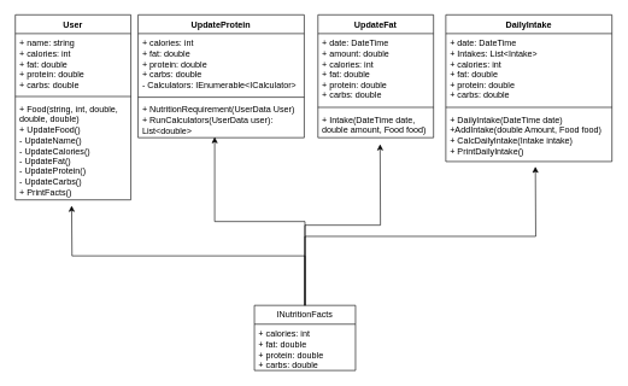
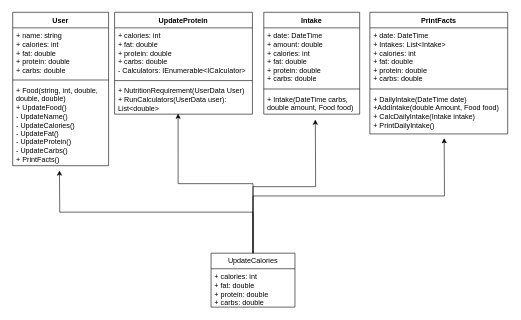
- <mxCell id="16" value="UpdateFat" style="swimlane;fontStyle=1;align=center;verticalAlign=top;childLayout=stackLayout;horizontal=1;startSize=26;horizontalStack=0;resizeParent=1;resizeParentMax=0;resizeLast=0;collapsible=1;marginBottom=0;whiteSpace=wrap;html=1;" vertex="1" parent="1"><mxGeometry x="439" y="20" width="160" height="170" as="geometry" /></mxCell>
+ <mxCell id="16" value="Intake" style="swimlane;fontStyle=1;align=center;verticalAlign=top;childLayout=stackLayout;horizontal=1;startSize=26;horizontalStack=0;resizeParent=1;resizeParentMax=0;resizeLast=0;collapsible=1;marginBottom=0;whiteSpace=wrap;html=1;" vertex="1" parent="1"><mxGeometry x="439" y="20" width="160" height="170" as="geometry" /></mxCell>
- <mxCell id="20" value="DailyIntake" style="swimlane;fontStyle=1;align=center;verticalAlign=top;childLayout=stackLayout;horizontal=1;startSize=26;horizontalStack=0;resizeParent=1;resizeParentMax=0;resizeLast=0;collapsible=1;marginBottom=0;whiteSpace=wrap;html=1;" vertex="1" parent="1"><mxGeometry x="616" y="20" width="230" height="203" as="geometry" /></mxCell>
+ <mxCell id="20" value="PrintFacts" style="swimlane;fontStyle=1;align=center;verticalAlign=top;childLayout=stackLayout;horizontal=1;startSize=26;horizontalStack=0;resizeParent=1;resizeParentMax=0;resizeLast=0;collapsible=1;marginBottom=0;whiteSpace=wrap;html=1;" vertex="1" parent="1"><mxGeometry x="616" y="20" width="230" height="203" as="geometry" /></mxCell>
- <mxCell id="19" value="+ Intake(DateTime date, double amount, Food food)" style="text;strokeColor=none;fillColor=none;align=left;verticalAlign=top;spacingLeft=4;spacingRight=4;overflow=hidden;rotatable=0;points=[[0,0.5],[1,0.5]];portConstraint=eastwest;whiteSpace=wrap;html=1;" vertex="1" parent="16"><mxGeometry y="132" width="160" height="38" as="geometry" /></mxCell>
+ <mxCell id="19" value="+ Intake(DateTime carbs, double amount, Food food)" style="text;strokeColor=none;fillColor=none;align=left;verticalAlign=top;spacingLeft=4;spacingRight=4;overflow=hidden;rotatable=0;points=[[0,0.5],[1,0.5]];portConstraint=eastwest;whiteSpace=wrap;html=1;" vertex="1" parent="16"><mxGeometry y="132" width="160" height="38" as="geometry" /></mxCell>
- <mxCell id="10" value="INutritionFacts" style="swimlane;fontStyle=0;childLayout=stackLayout;horizontal=1;startSize=26;fillColor=none;horizontalStack=0;resizeParent=1;resizeParentMax=0;resizeLast=0;collapsible=1;marginBottom=0;whiteSpace=wrap;html=1;" parent="1" vertex="1"><mxGeometry x="351" y="422" width="140" height="90" as="geometry" /></mxCell>
+ <mxCell id="10" value="UpdateCalories" style="swimlane;fontStyle=0;childLayout=stackLayout;horizontal=1;startSize=26;fillColor=none;horizontalStack=0;resizeParent=1;resizeParentMax=0;resizeLast=0;collapsible=1;marginBottom=0;whiteSpace=wrap;html=1;" parent="1" vertex="1"><mxGeometry x="351" y="422" width="140" height="90" as="geometry" /></mxCell>
